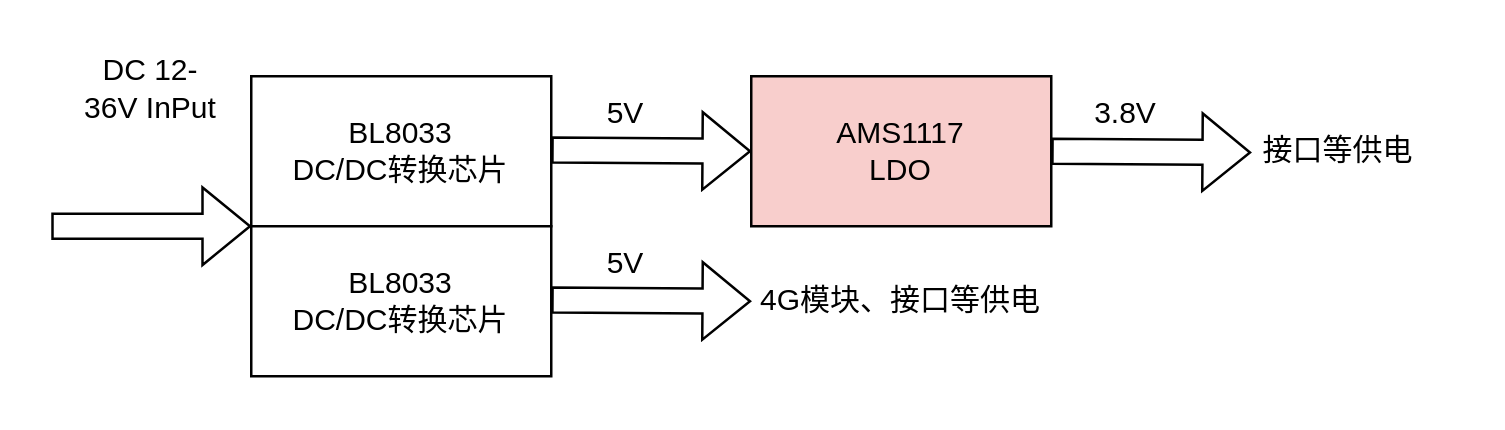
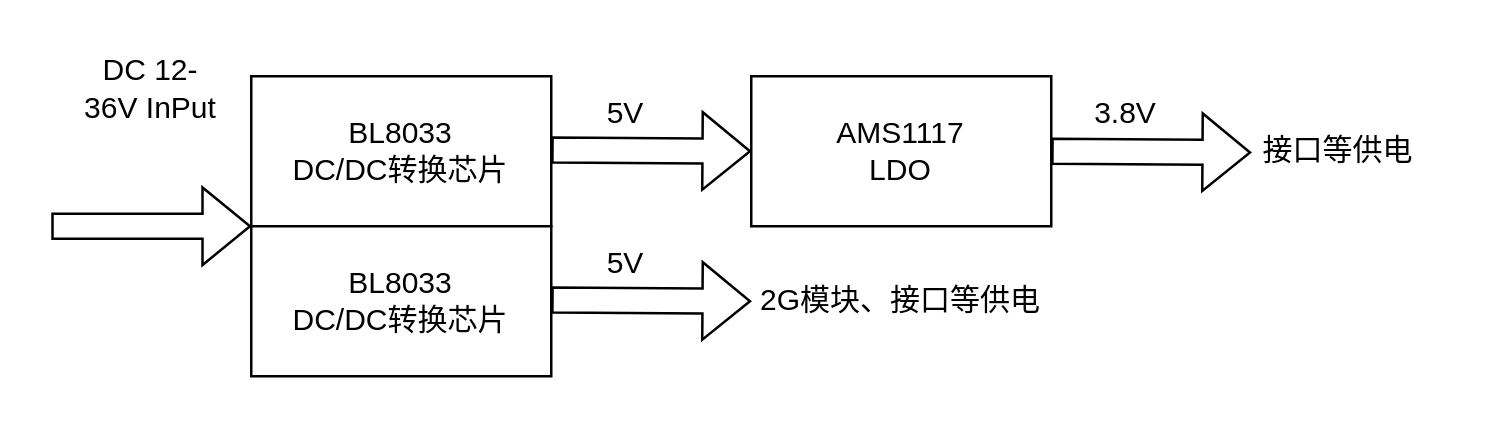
- <mxCell id="6" value="AMS1117&lt;br&gt;LDO" style="whiteSpace=wrap;html=1;fillColor=#f8cecc;" vertex="1" parent="1"><mxGeometry x="300" y="30" width="120" height="60" as="geometry" /></mxCell>
+ <mxCell id="6" value="AMS1117&lt;br&gt;LDO" style="whiteSpace=wrap;html=1;" vertex="1" parent="1"><mxGeometry x="300" y="30" width="120" height="60" as="geometry" /></mxCell>
- <mxCell id="11" value="&lt;div&gt;4G模块、接口等供电&lt;/div&gt;" style="text;html=1;align=center;verticalAlign=middle;whiteSpace=wrap;rounded=0;" vertex="1" parent="1"><mxGeometry x="300" y="105" width="120" height="30" as="geometry" /></mxCell>
+ <mxCell id="11" value="&lt;div&gt;2G模块、接口等供电&lt;/div&gt;" style="text;html=1;align=center;verticalAlign=middle;whiteSpace=wrap;rounded=0;" vertex="1" parent="1"><mxGeometry x="300" y="105" width="120" height="30" as="geometry" /></mxCell>
